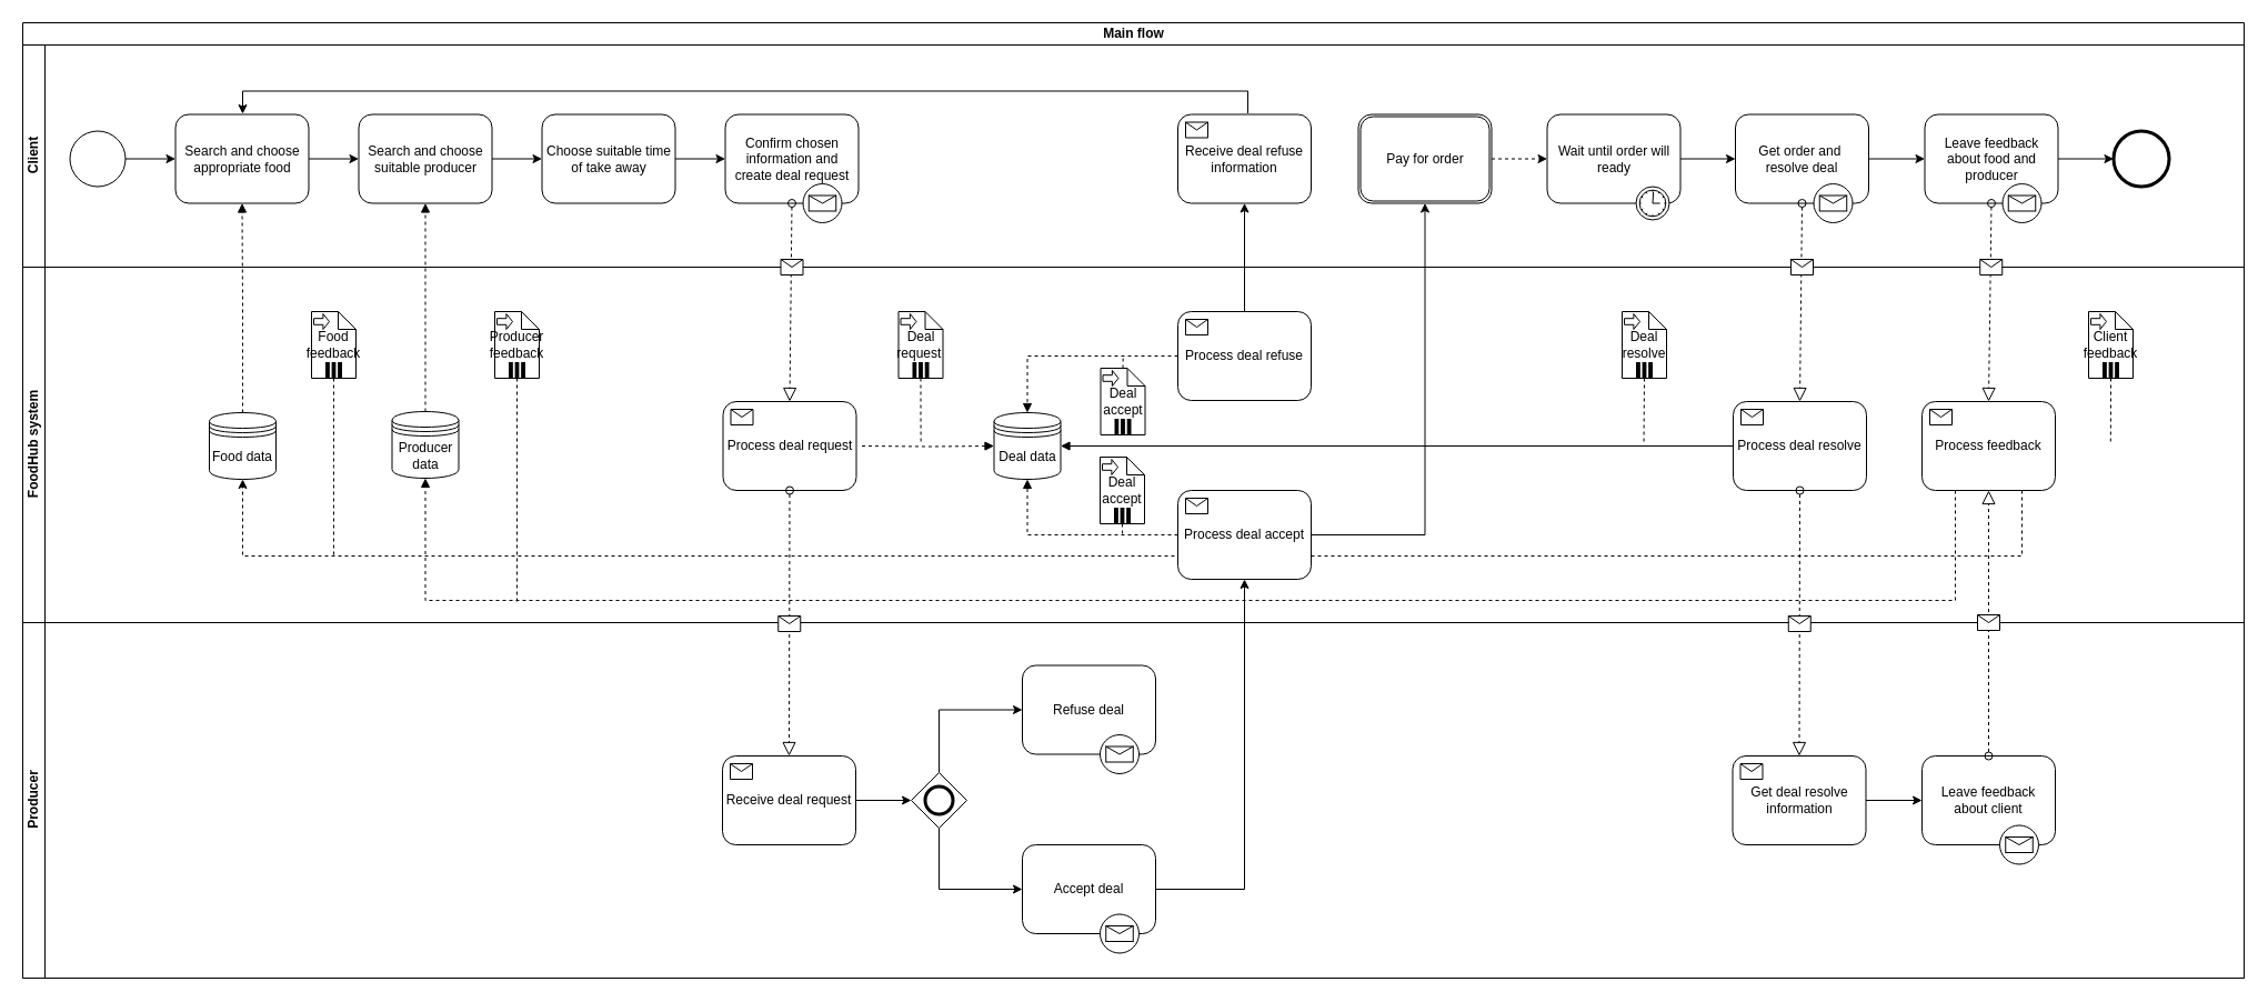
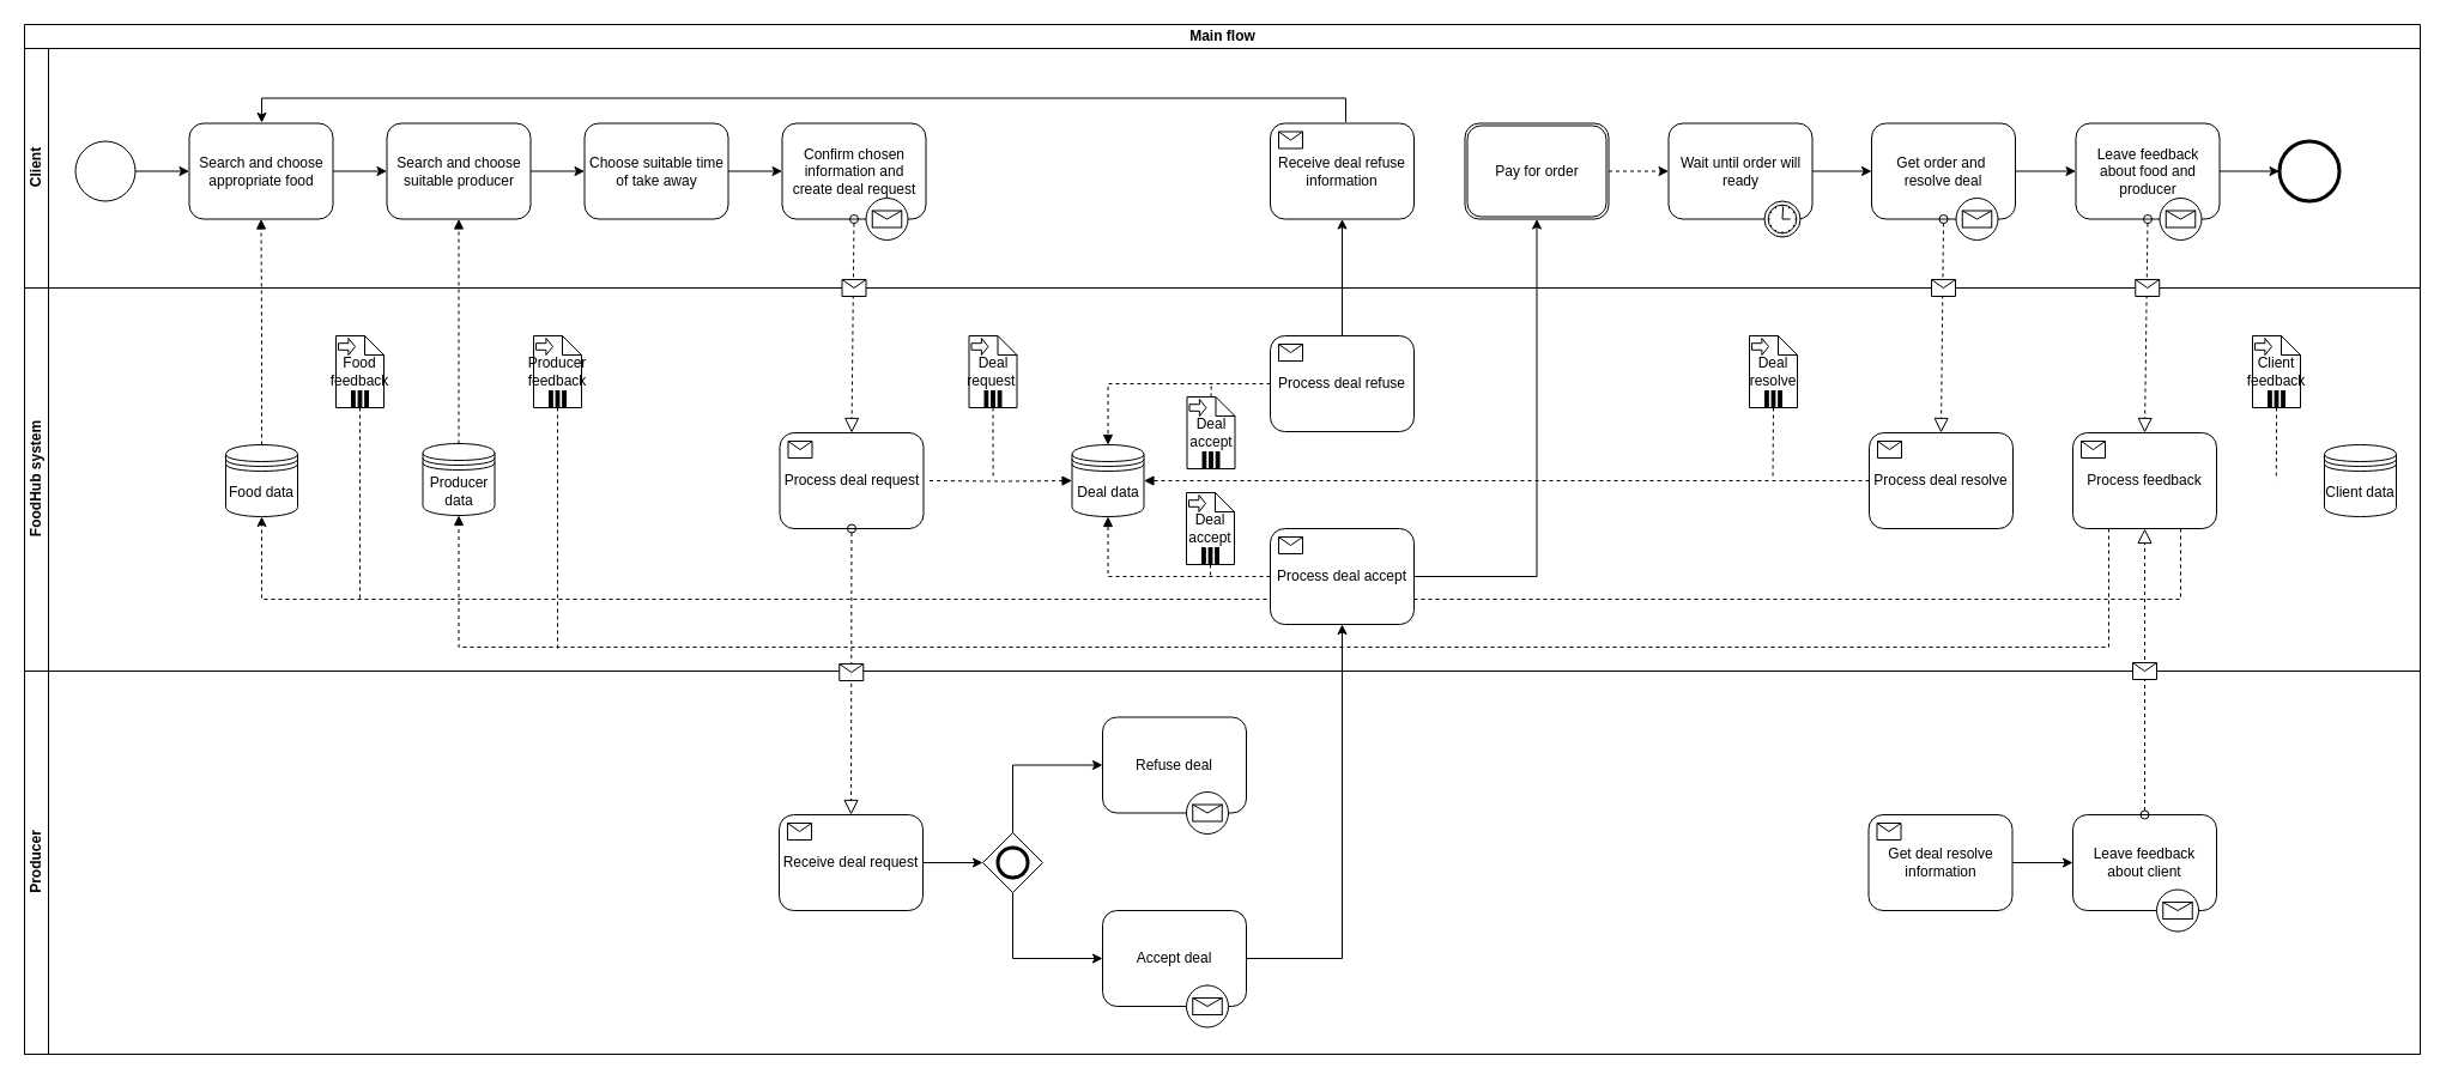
- <mxCell id="40" style="edgeStyle=orthogonalEdgeStyle;rounded=0;orthogonalLoop=1;jettySize=auto;html=1;entryX=1;entryY=0.5;entryDx=0;entryDy=0;endArrow=block;endFill=1;dashed=0;" edge="1" parent="29" source="41" target="32"><mxGeometry relative="1" as="geometry" /></mxCell>
+ <mxCell id="40" style="edgeStyle=orthogonalEdgeStyle;rounded=0;orthogonalLoop=1;jettySize=auto;html=1;entryX=1;entryY=0.5;entryDx=0;entryDy=0;endArrow=block;endFill=1;dashed=1;" edge="1" parent="29" source="41" target="32"><mxGeometry relative="1" as="geometry" /></mxCell>
+ <mxCell id="50" value="Client data" style="shape=datastore;whiteSpace=wrap;html=1;" vertex="1" parent="29"><mxGeometry x="1920" y="131" width="60" height="60" as="geometry" /></mxCell>
- <mxCell id="98" value="" style="startArrow=oval;startFill=0;startSize=7;endArrow=block;endFill=0;endSize=10;dashed=1;html=1;exitX=0.5;exitY=1;exitDx=0;exitDy=0;entryX=0.5;entryY=0;entryDx=0;entryDy=0;" edge="1" parent="2" source="41" target="85"><mxGeometry relative="1" as="geometry"><mxPoint x="870" y="1000" as="sourcePoint" /><mxPoint x="970" y="1000" as="targetPoint" /></mxGeometry></mxCell>
- <mxCell id="99" value="" style="shape=message;html=1;outlineConnect=0;" vertex="1" parent="98"><mxGeometry width="20" height="14" relative="1" as="geometry"><mxPoint x="-10" y="-7" as="offset" /></mxGeometry></mxCell>
